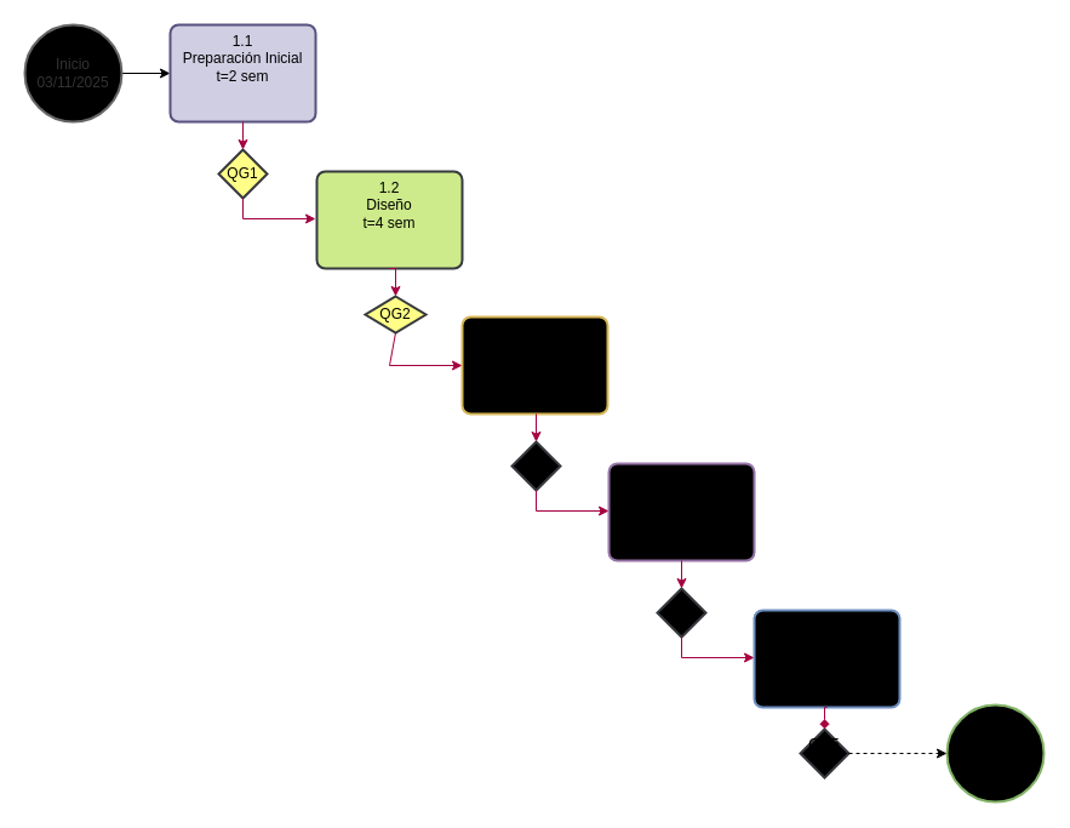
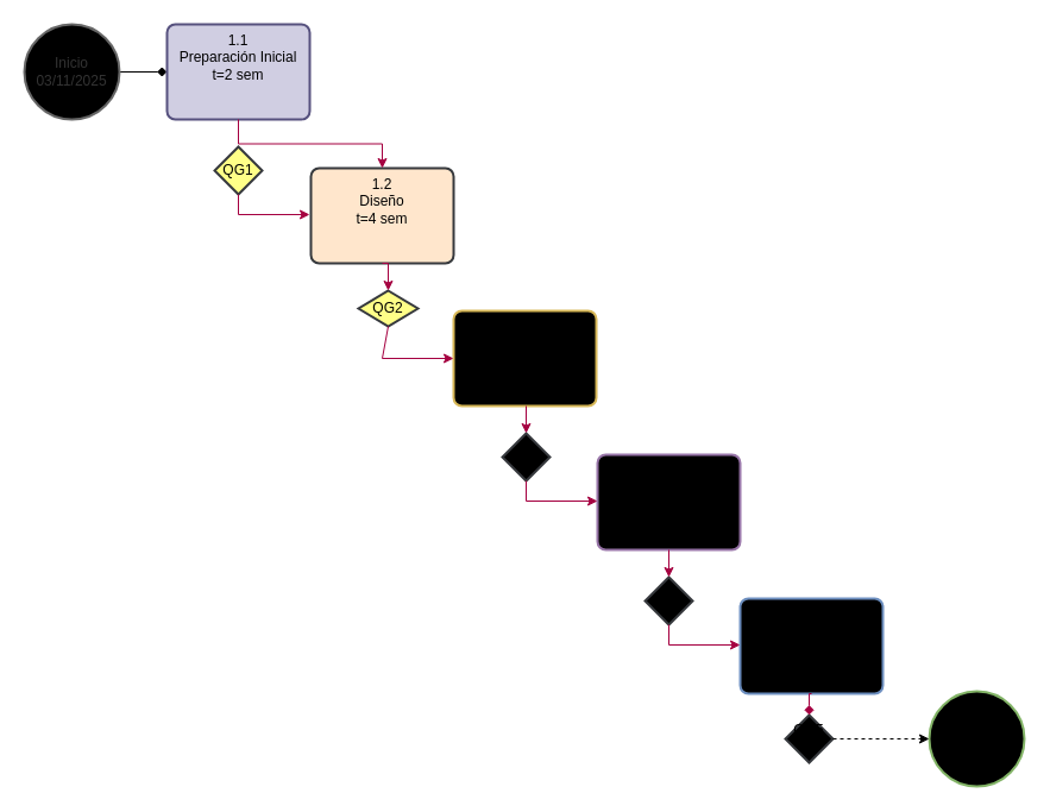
- <mxCell id="2" value="" style="edgeStyle=orthogonalEdgeStyle;rounded=0;orthogonalLoop=1;jettySize=auto;html=1;" parent="1" source="3" target="4" edge="1"><mxGeometry relative="1" as="geometry" /></mxCell>
+ <mxCell id="2" value="" style="edgeStyle=orthogonalEdgeStyle;rounded=0;orthogonalLoop=1;jettySize=auto;html=1;endArrow=diamond;" parent="1" source="3" target="4" edge="1"><mxGeometry relative="1" as="geometry" /></mxCell>
- <mxCell id="12" value="" style="edgeStyle=orthogonalEdgeStyle;rounded=0;orthogonalLoop=1;jettySize=auto;html=1;exitX=0.5;exitY=1;exitDx=0;exitDy=0;entryX=0.5;entryY=0;entryDx=0;entryDy=0;entryPerimeter=0;fillColor=#d80073;strokeColor=#A50040;" edge="1" parent="1" source="4" target="7"><mxGeometry relative="1" as="geometry"><mxPoint x="140" y="260" as="sourcePoint" /><mxPoint x="180" y="260" as="targetPoint" /></mxGeometry></mxCell>
+ <mxCell id="12" value="" style="edgeStyle=orthogonalEdgeStyle;rounded=0;orthogonalLoop=1;jettySize=auto;html=1;exitX=0.5;exitY=1;exitDx=0;exitDy=0;fillColor=#d80073;strokeColor=#A50040;" edge="1" parent="1" source="4" target="9"><mxGeometry relative="1" as="geometry"><mxPoint x="140" y="260" as="sourcePoint" /><mxPoint x="180" y="260" as="targetPoint" /></mxGeometry></mxCell>
- <mxCell id="9" value="1.2&lt;div&gt;Diseño&lt;div&gt;t=4 sem&lt;/div&gt;&lt;/div&gt;" style="rounded=1;whiteSpace=wrap;html=1;absoluteArcSize=1;arcSize=14;strokeWidth=2;align=center;verticalAlign=top;fillColor=#cdeb8b;strokeColor=#36393d;" vertex="1" parent="1"><mxGeometry x="261" y="141" width="120" height="80" as="geometry" /></mxCell>
+ <mxCell id="9" value="1.2&lt;div&gt;Diseño&lt;div&gt;t=4 sem&lt;/div&gt;&lt;/div&gt;" style="rounded=1;whiteSpace=wrap;html=1;absoluteArcSize=1;arcSize=14;strokeWidth=2;align=center;verticalAlign=top;fillColor=#ffe6cc;strokeColor=#36393d;" vertex="1" parent="1"><mxGeometry x="261" y="141" width="120" height="80" as="geometry" /></mxCell>
